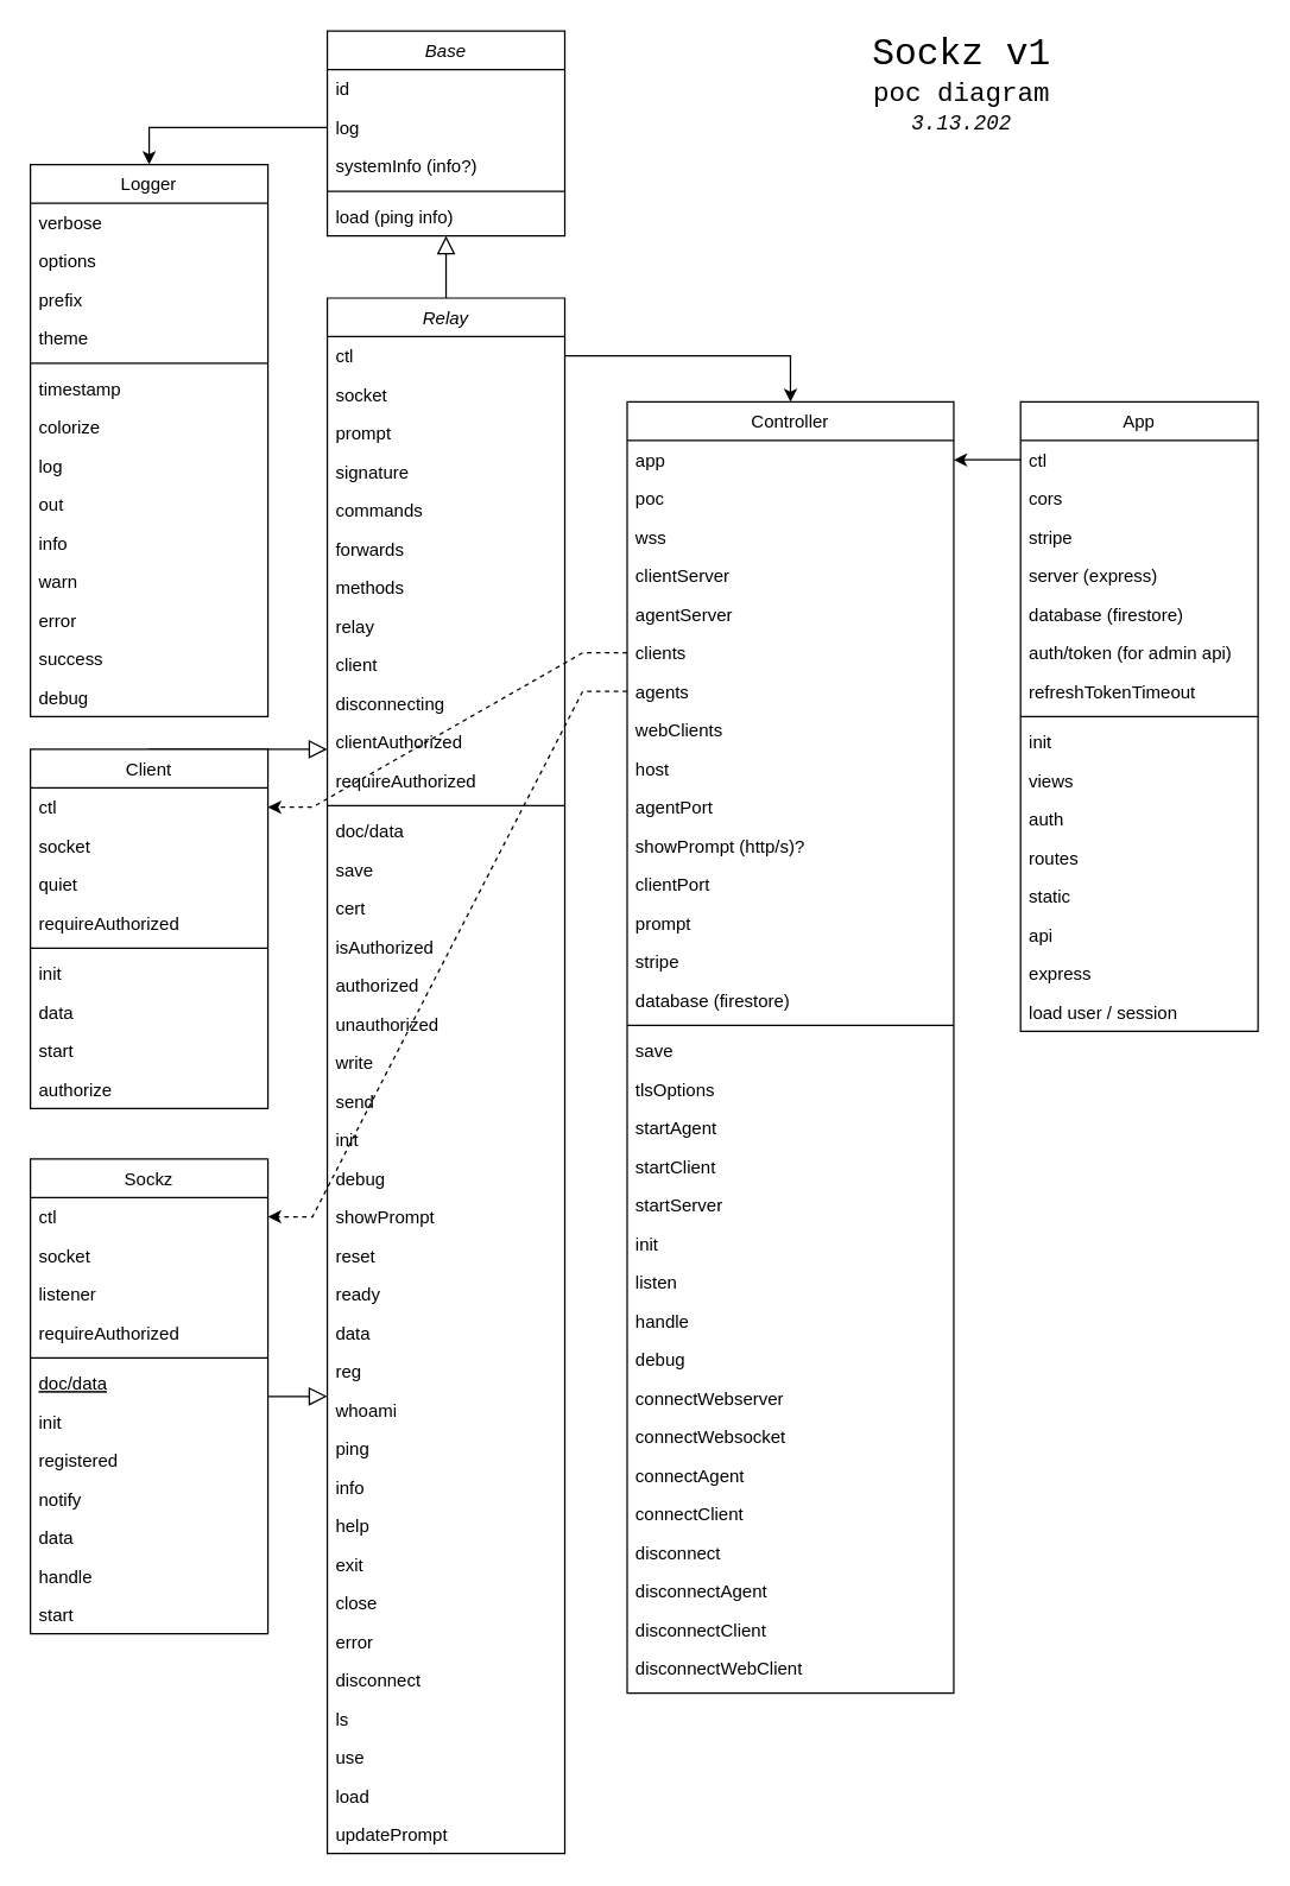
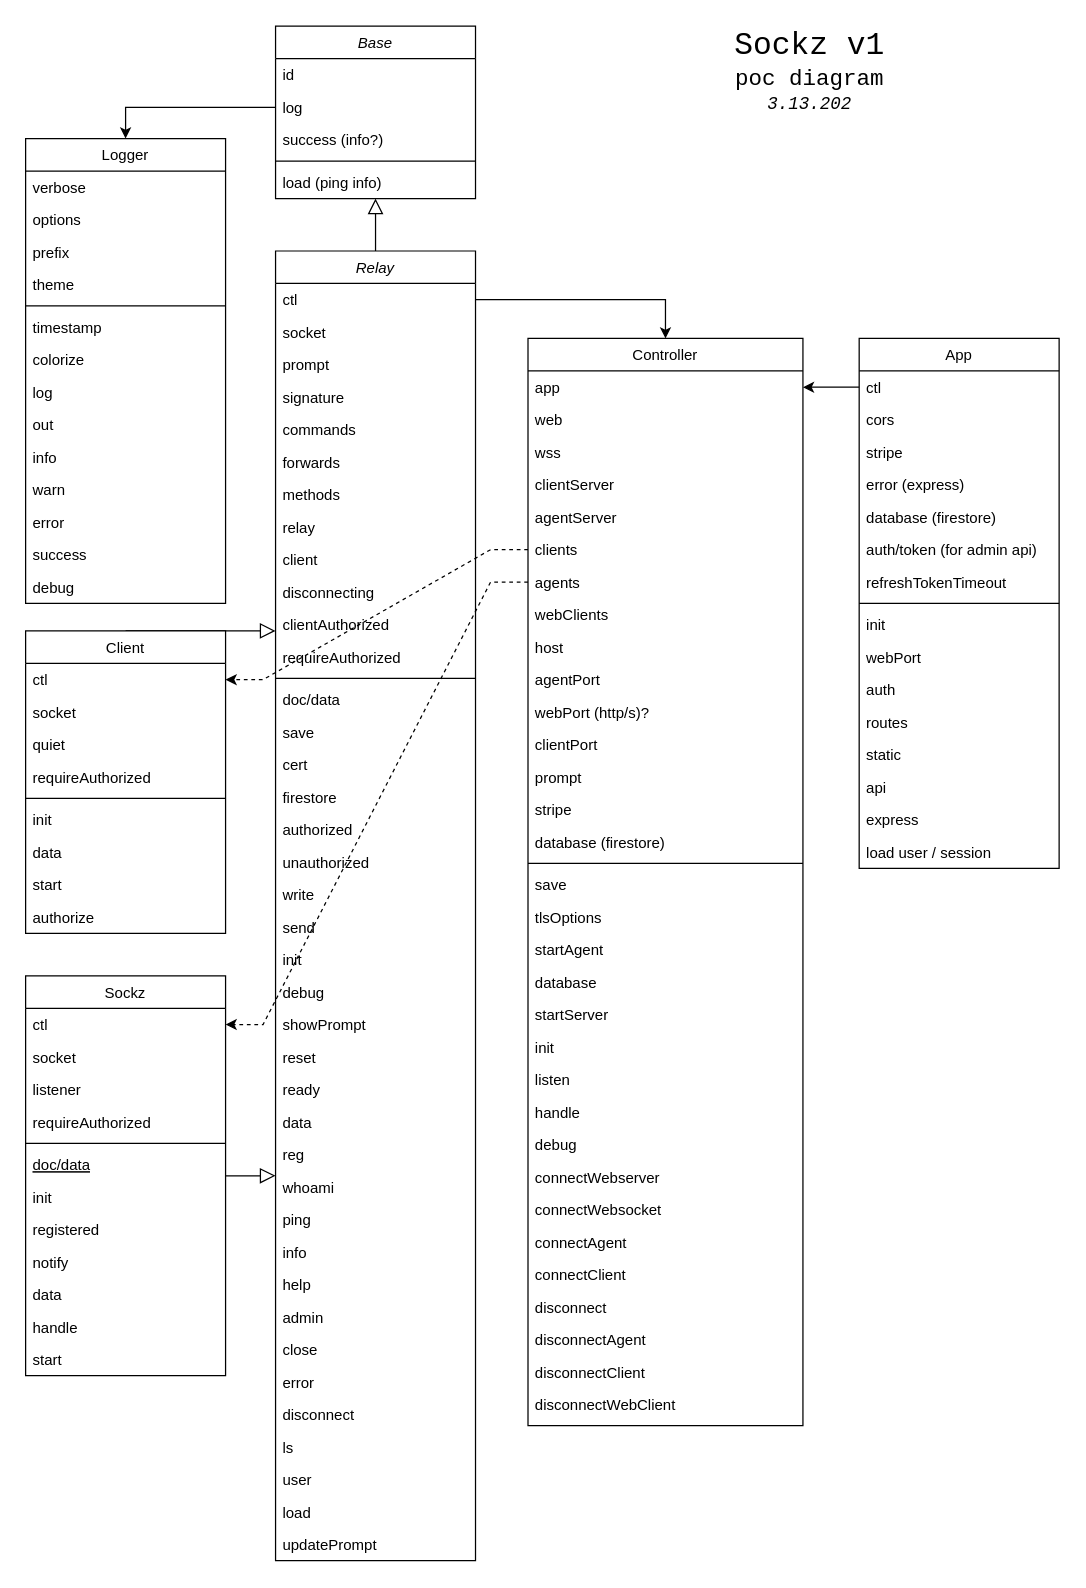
- <mxCell id="127" value="systemInfo (info?)" style="text;align=left;verticalAlign=top;spacingLeft=4;spacingRight=4;overflow=hidden;rotatable=0;points=[[0,0.5],[1,0.5]];portConstraint=eastwest;rounded=0;shadow=0;html=0;" vertex="1" parent="124"><mxGeometry y="78" width="160" height="26" as="geometry" /></mxCell>
+ <mxCell id="127" value="success (info?)" style="text;align=left;verticalAlign=top;spacingLeft=4;spacingRight=4;overflow=hidden;rotatable=0;points=[[0,0.5],[1,0.5]];portConstraint=eastwest;rounded=0;shadow=0;html=0;" vertex="1" parent="124"><mxGeometry y="78" width="160" height="26" as="geometry" /></mxCell>
- <mxCell id="92" value="poc" style="text;align=left;verticalAlign=top;spacingLeft=4;spacingRight=4;overflow=hidden;rotatable=0;points=[[0,0.5],[1,0.5]];portConstraint=eastwest;rounded=0;shadow=0;html=0;" vertex="1" parent="90"><mxGeometry y="52" width="220" height="26" as="geometry" /></mxCell>
+ <mxCell id="92" value="web" style="text;align=left;verticalAlign=top;spacingLeft=4;spacingRight=4;overflow=hidden;rotatable=0;points=[[0,0.5],[1,0.5]];portConstraint=eastwest;rounded=0;shadow=0;html=0;" vertex="1" parent="90"><mxGeometry y="52" width="220" height="26" as="geometry" /></mxCell>
- <mxCell id="77" value="server (express)" style="text;align=left;verticalAlign=top;spacingLeft=4;spacingRight=4;overflow=hidden;rotatable=0;points=[[0,0.5],[1,0.5]];portConstraint=eastwest;rounded=0;shadow=0;html=0;" vertex="1" parent="73"><mxGeometry y="104" width="160" height="26" as="geometry" /></mxCell>
+ <mxCell id="77" value="error (express)" style="text;align=left;verticalAlign=top;spacingLeft=4;spacingRight=4;overflow=hidden;rotatable=0;points=[[0,0.5],[1,0.5]];portConstraint=eastwest;rounded=0;shadow=0;html=0;" vertex="1" parent="73"><mxGeometry y="104" width="160" height="26" as="geometry" /></mxCell>
- <mxCell id="83" value="views&#10;" style="text;align=left;verticalAlign=top;spacingLeft=4;spacingRight=4;overflow=hidden;rotatable=0;points=[[0,0.5],[1,0.5]];portConstraint=eastwest;" vertex="1" parent="73"><mxGeometry y="242" width="160" height="26" as="geometry" /></mxCell>
+ <mxCell id="83" value="webPort&#10;" style="text;align=left;verticalAlign=top;spacingLeft=4;spacingRight=4;overflow=hidden;rotatable=0;points=[[0,0.5],[1,0.5]];portConstraint=eastwest;" vertex="1" parent="73"><mxGeometry y="242" width="160" height="26" as="geometry" /></mxCell>
- <mxCell id="101" value="showPrompt (http/s)?" style="text;align=left;verticalAlign=top;spacingLeft=4;spacingRight=4;overflow=hidden;rotatable=0;points=[[0,0.5],[1,0.5]];portConstraint=eastwest;" vertex="1" parent="90"><mxGeometry y="286" width="220" height="26" as="geometry" /></mxCell>
+ <mxCell id="101" value="webPort (http/s)?" style="text;align=left;verticalAlign=top;spacingLeft=4;spacingRight=4;overflow=hidden;rotatable=0;points=[[0,0.5],[1,0.5]];portConstraint=eastwest;" vertex="1" parent="90"><mxGeometry y="286" width="220" height="26" as="geometry" /></mxCell>
- <mxCell id="19" value="isAuthorized" style="text;align=left;verticalAlign=top;spacingLeft=4;spacingRight=4;overflow=hidden;rotatable=0;points=[[0,0.5],[1,0.5]];portConstraint=eastwest;" vertex="1" parent="2"><mxGeometry y="424" width="160" height="26" as="geometry" /></mxCell>
+ <mxCell id="19" value="firestore" style="text;align=left;verticalAlign=top;spacingLeft=4;spacingRight=4;overflow=hidden;rotatable=0;points=[[0,0.5],[1,0.5]];portConstraint=eastwest;" vertex="1" parent="2"><mxGeometry y="424" width="160" height="26" as="geometry" /></mxCell>
- <mxCell id="110" value="startClient" style="text;align=left;verticalAlign=top;spacingLeft=4;spacingRight=4;overflow=hidden;rotatable=0;points=[[0,0.5],[1,0.5]];portConstraint=eastwest;" vertex="1" parent="90"><mxGeometry y="502" width="220" height="26" as="geometry" /></mxCell>
+ <mxCell id="110" value="database" style="text;align=left;verticalAlign=top;spacingLeft=4;spacingRight=4;overflow=hidden;rotatable=0;points=[[0,0.5],[1,0.5]];portConstraint=eastwest;" vertex="1" parent="90"><mxGeometry y="502" width="220" height="26" as="geometry" /></mxCell>
- <mxCell id="35" value="exit" style="text;align=left;verticalAlign=top;spacingLeft=4;spacingRight=4;overflow=hidden;rotatable=0;points=[[0,0.5],[1,0.5]];portConstraint=eastwest;" vertex="1" parent="2"><mxGeometry y="840" width="160" height="26" as="geometry" /></mxCell>
+ <mxCell id="35" value="admin" style="text;align=left;verticalAlign=top;spacingLeft=4;spacingRight=4;overflow=hidden;rotatable=0;points=[[0,0.5],[1,0.5]];portConstraint=eastwest;" vertex="1" parent="2"><mxGeometry y="840" width="160" height="26" as="geometry" /></mxCell>
- <mxCell id="40" value="use" style="text;align=left;verticalAlign=top;spacingLeft=4;spacingRight=4;overflow=hidden;rotatable=0;points=[[0,0.5],[1,0.5]];portConstraint=eastwest;" vertex="1" parent="2"><mxGeometry y="970" width="160" height="26" as="geometry" /></mxCell>
+ <mxCell id="40" value="user" style="text;align=left;verticalAlign=top;spacingLeft=4;spacingRight=4;overflow=hidden;rotatable=0;points=[[0,0.5],[1,0.5]];portConstraint=eastwest;" vertex="1" parent="2"><mxGeometry y="970" width="160" height="26" as="geometry" /></mxCell>
